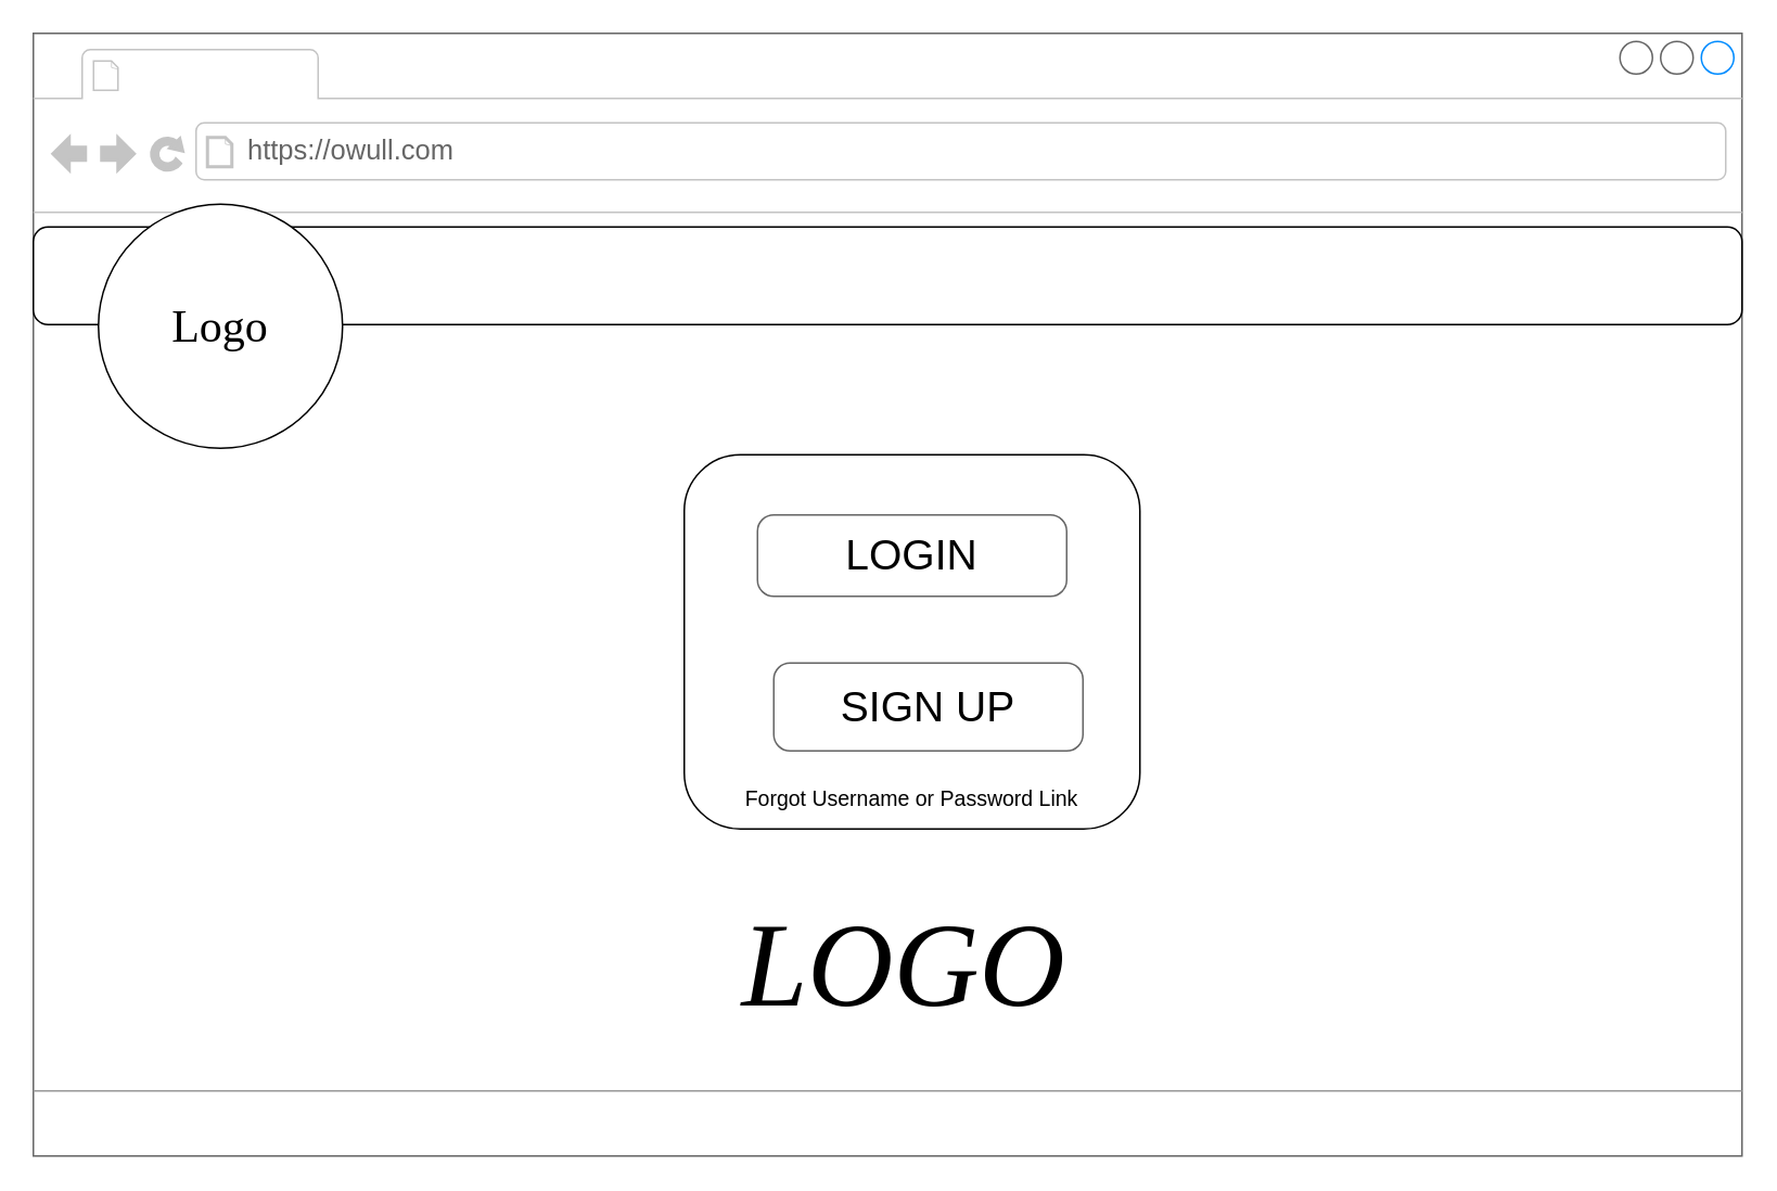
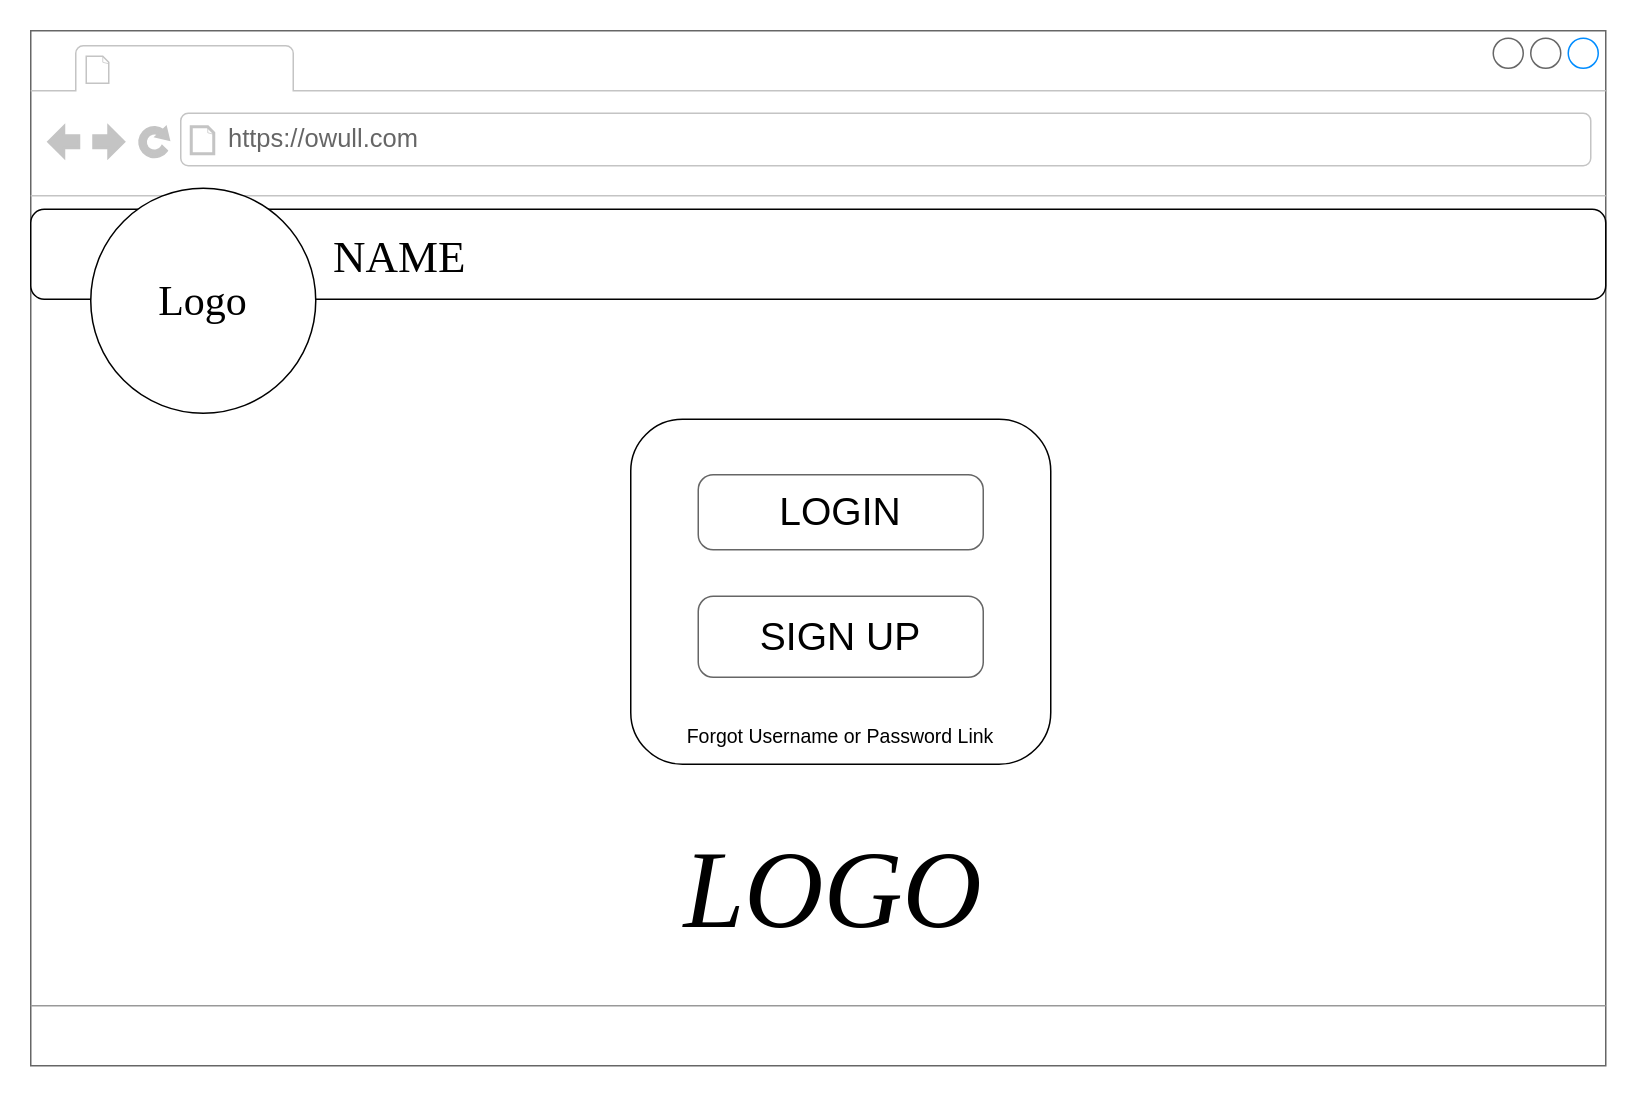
+ <mxCell id="6" value="&lt;div style=&quot;text-align: left&quot;&gt;&lt;span&gt;NAME&lt;/span&gt;&lt;/div&gt;" style="text;html=1;points=[];align=left;verticalAlign=top;spacingTop=-4;fontSize=30;fontFamily=Verdana;fontColor=#000000;" parent="2" vertex="1"><mxGeometry x="200" y="130" width="340" height="50" as="geometry" /></mxCell>
- <mxCell id="8" value="&lt;font style=&quot;font-size: 26px&quot;&gt;SIGN UP&lt;/font&gt;" style="strokeWidth=1;shadow=0;dashed=0;align=center;html=1;shape=mxgraph.mockup.buttons.button;strokeColor=#666666;fontColor=#000000;mainText=;buttonStyle=round;fontSize=17;fontStyle=0;fillColor=none;whiteSpace=wrap;rounded=0;labelBackgroundColor=none;" parent="2" vertex="1"><mxGeometry x="455" y="387" width="190" height="54" as="geometry" /></mxCell>
+ <mxCell id="8" value="&lt;font style=&quot;font-size: 26px&quot;&gt;SIGN UP&lt;/font&gt;" style="strokeWidth=1;shadow=0;dashed=0;align=center;html=1;shape=mxgraph.mockup.buttons.button;strokeColor=#666666;fontColor=#000000;mainText=;buttonStyle=round;fontSize=17;fontStyle=0;fillColor=none;whiteSpace=wrap;rounded=0;labelBackgroundColor=none;" parent="2" vertex="1"><mxGeometry x="445" y="377" width="190" height="54" as="geometry" /></mxCell>
